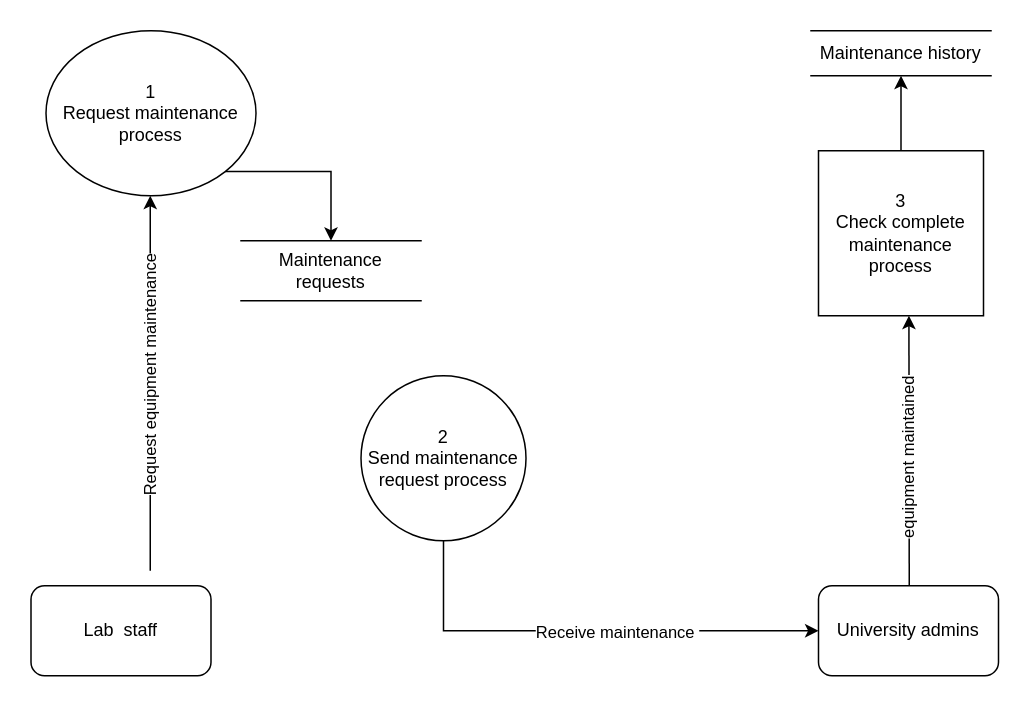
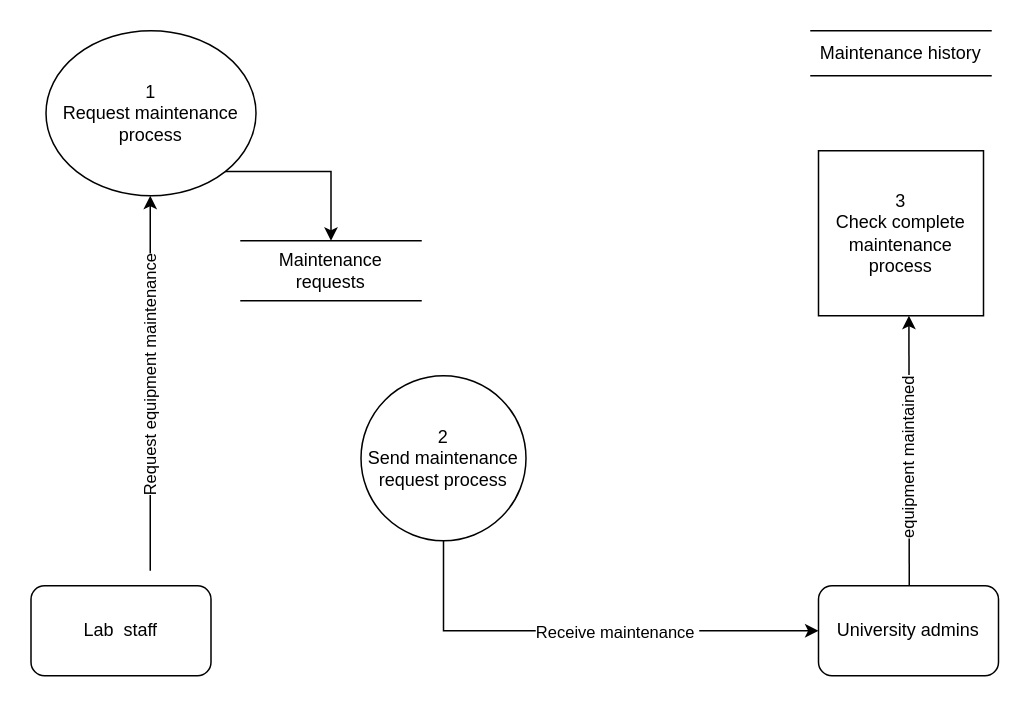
- <mxCell id="7" style="edgeStyle=orthogonalEdgeStyle;rounded=0;orthogonalLoop=1;jettySize=auto;html=1;exitX=0.5;exitY=0;exitDx=0;exitDy=0;entryX=0.5;entryY=1;entryDx=0;entryDy=0;" parent="1" source="8" target="13" edge="1"><mxGeometry relative="1" as="geometry" /></mxCell>
